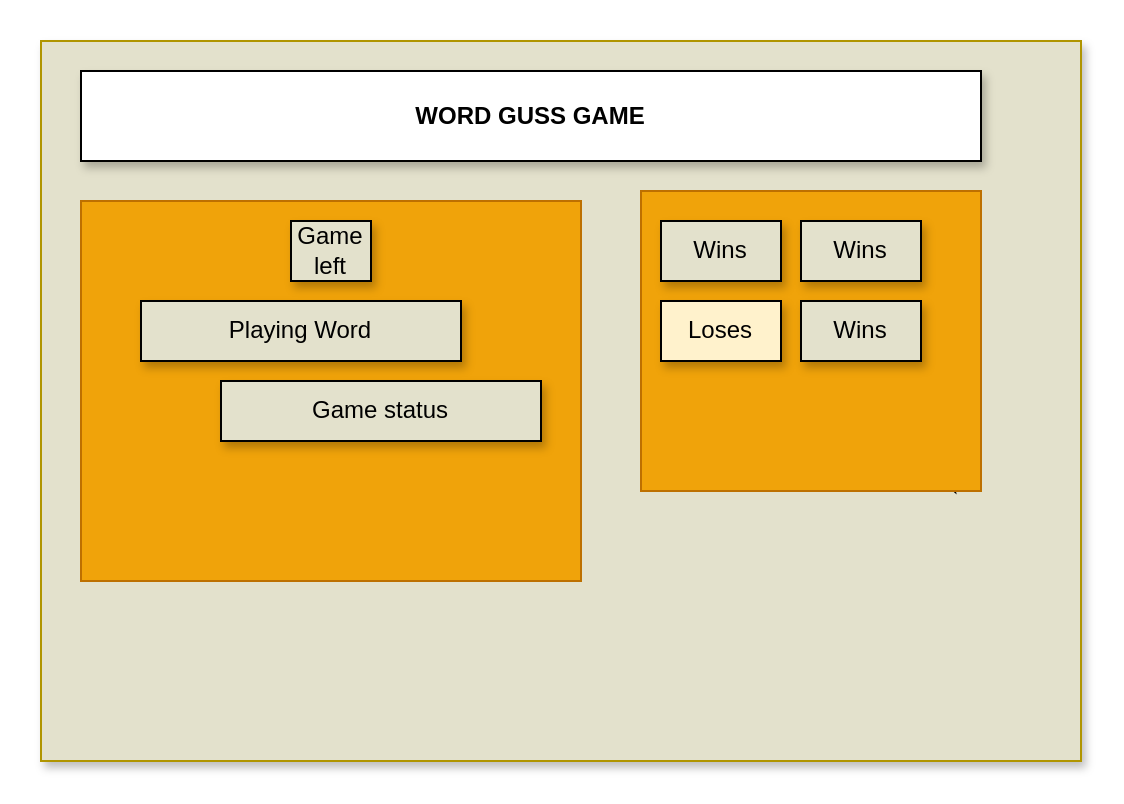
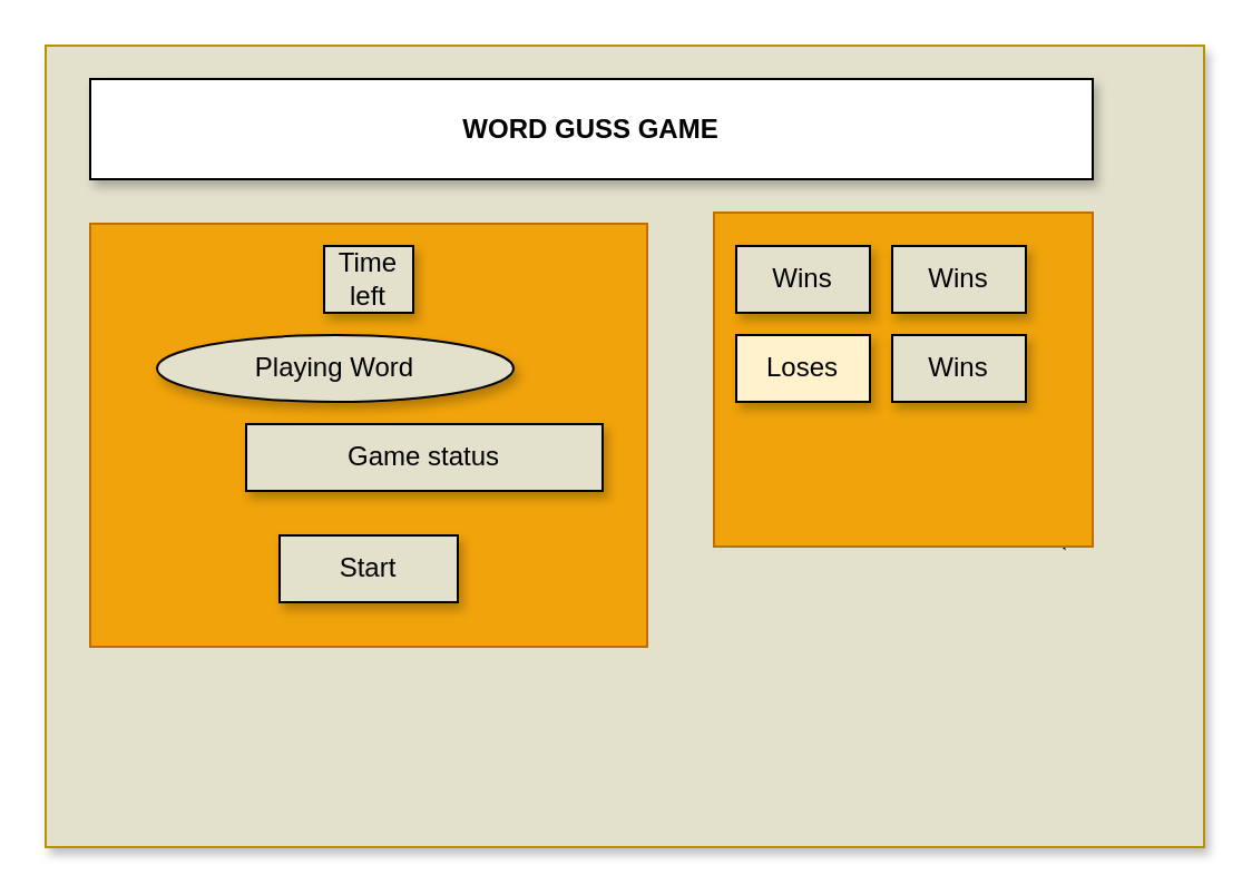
- <mxCell id="9" value="Game left" style="whiteSpace=wrap;html=1;shadow=1;fontColor=#000000;fillColor=#E3E1CC;" vertex="1" parent="1"><mxGeometry x="145" y="110" width="40" height="30" as="geometry" /></mxCell>
+ <mxCell id="9" value="Time left" style="whiteSpace=wrap;html=1;shadow=1;fontColor=#000000;fillColor=#E3E1CC;" vertex="1" parent="1"><mxGeometry x="145" y="110" width="40" height="30" as="geometry" /></mxCell>
- <mxCell id="7" value="Playing Word" style="whiteSpace=wrap;html=1;shadow=1;fontColor=#000000;fillColor=#E3E1CC;" vertex="1" parent="1"><mxGeometry x="70" y="150" width="160" height="30" as="geometry" /></mxCell>
+ <mxCell id="7" value="Playing Word" style="ellipse;whiteSpace=wrap;html=1;shadow=1;fontColor=#000000;fillColor=#E3E1CC;" vertex="1" parent="1"><mxGeometry x="70" y="150" width="160" height="30" as="geometry" /></mxCell>
+ <mxCell id="8" value="Start" style="whiteSpace=wrap;html=1;shadow=1;fontColor=#000000;fillColor=#E3E1CC;" vertex="1" parent="1"><mxGeometry x="125" y="240" width="80" height="30" as="geometry" /></mxCell>
